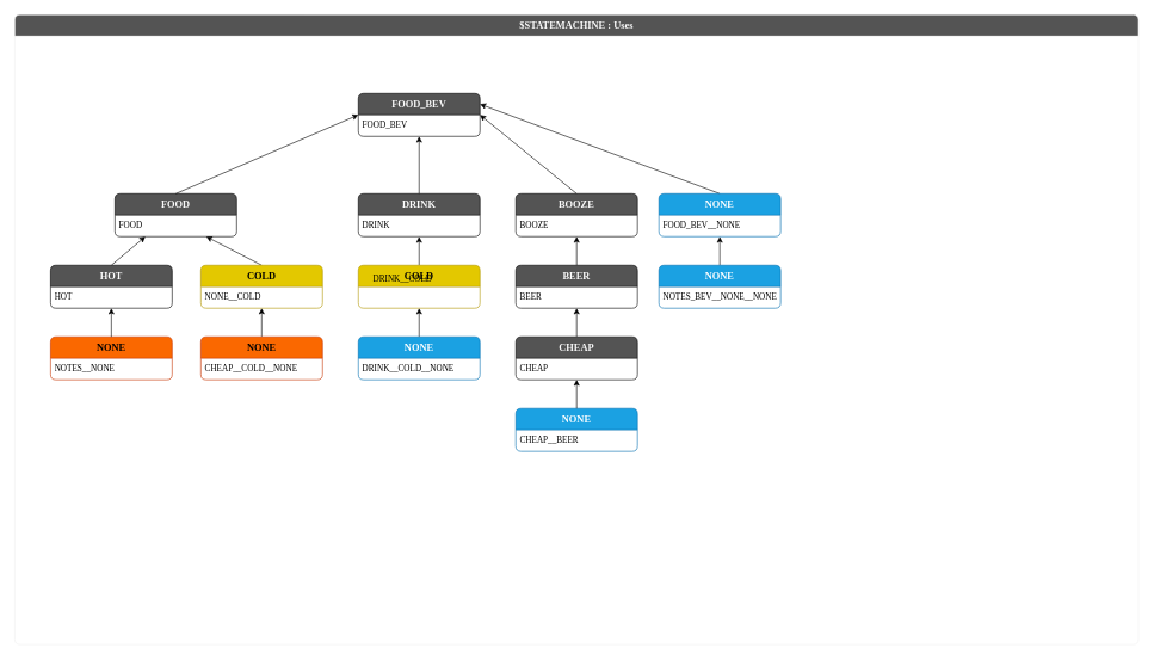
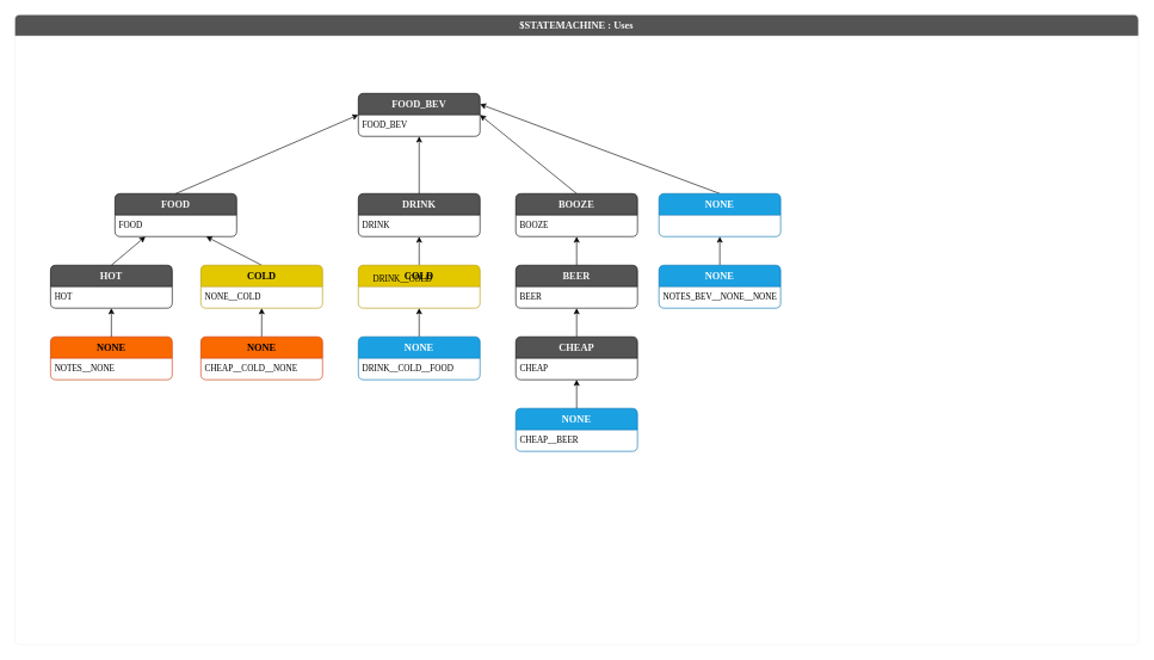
- <mxCell id="44" value="FOOD_BEV__NONE" style="fontFamily=Lucida Console;align=left;verticalAlign=top;fillColor=none;gradientColor=none;strokeColor=none;rounded=0;spacingLeft=4;resizable=0;movable=0;deletable=0;rotatable=0;autosize=1;" parent="43" vertex="1" connectable="0"><mxGeometry y="30" width="130" height="30" as="geometry" /></mxCell>
- <mxCell id="31" value="DRINK__COLD__NONE" style="fontFamily=Lucida Console;align=left;verticalAlign=top;fillColor=none;gradientColor=none;strokeColor=none;rounded=0;spacingLeft=4;resizable=0;movable=0;deletable=0;rotatable=0;autosize=1;" parent="30" vertex="1" connectable="0"><mxGeometry y="30" width="150" height="30" as="geometry" /></mxCell>
+ <mxCell id="31" value="DRINK__COLD__FOOD" style="fontFamily=Lucida Console;align=left;verticalAlign=top;fillColor=none;gradientColor=none;strokeColor=none;rounded=0;spacingLeft=4;resizable=0;movable=0;deletable=0;rotatable=0;autosize=1;" parent="30" vertex="1" connectable="0"><mxGeometry y="30" width="150" height="30" as="geometry" /></mxCell>
